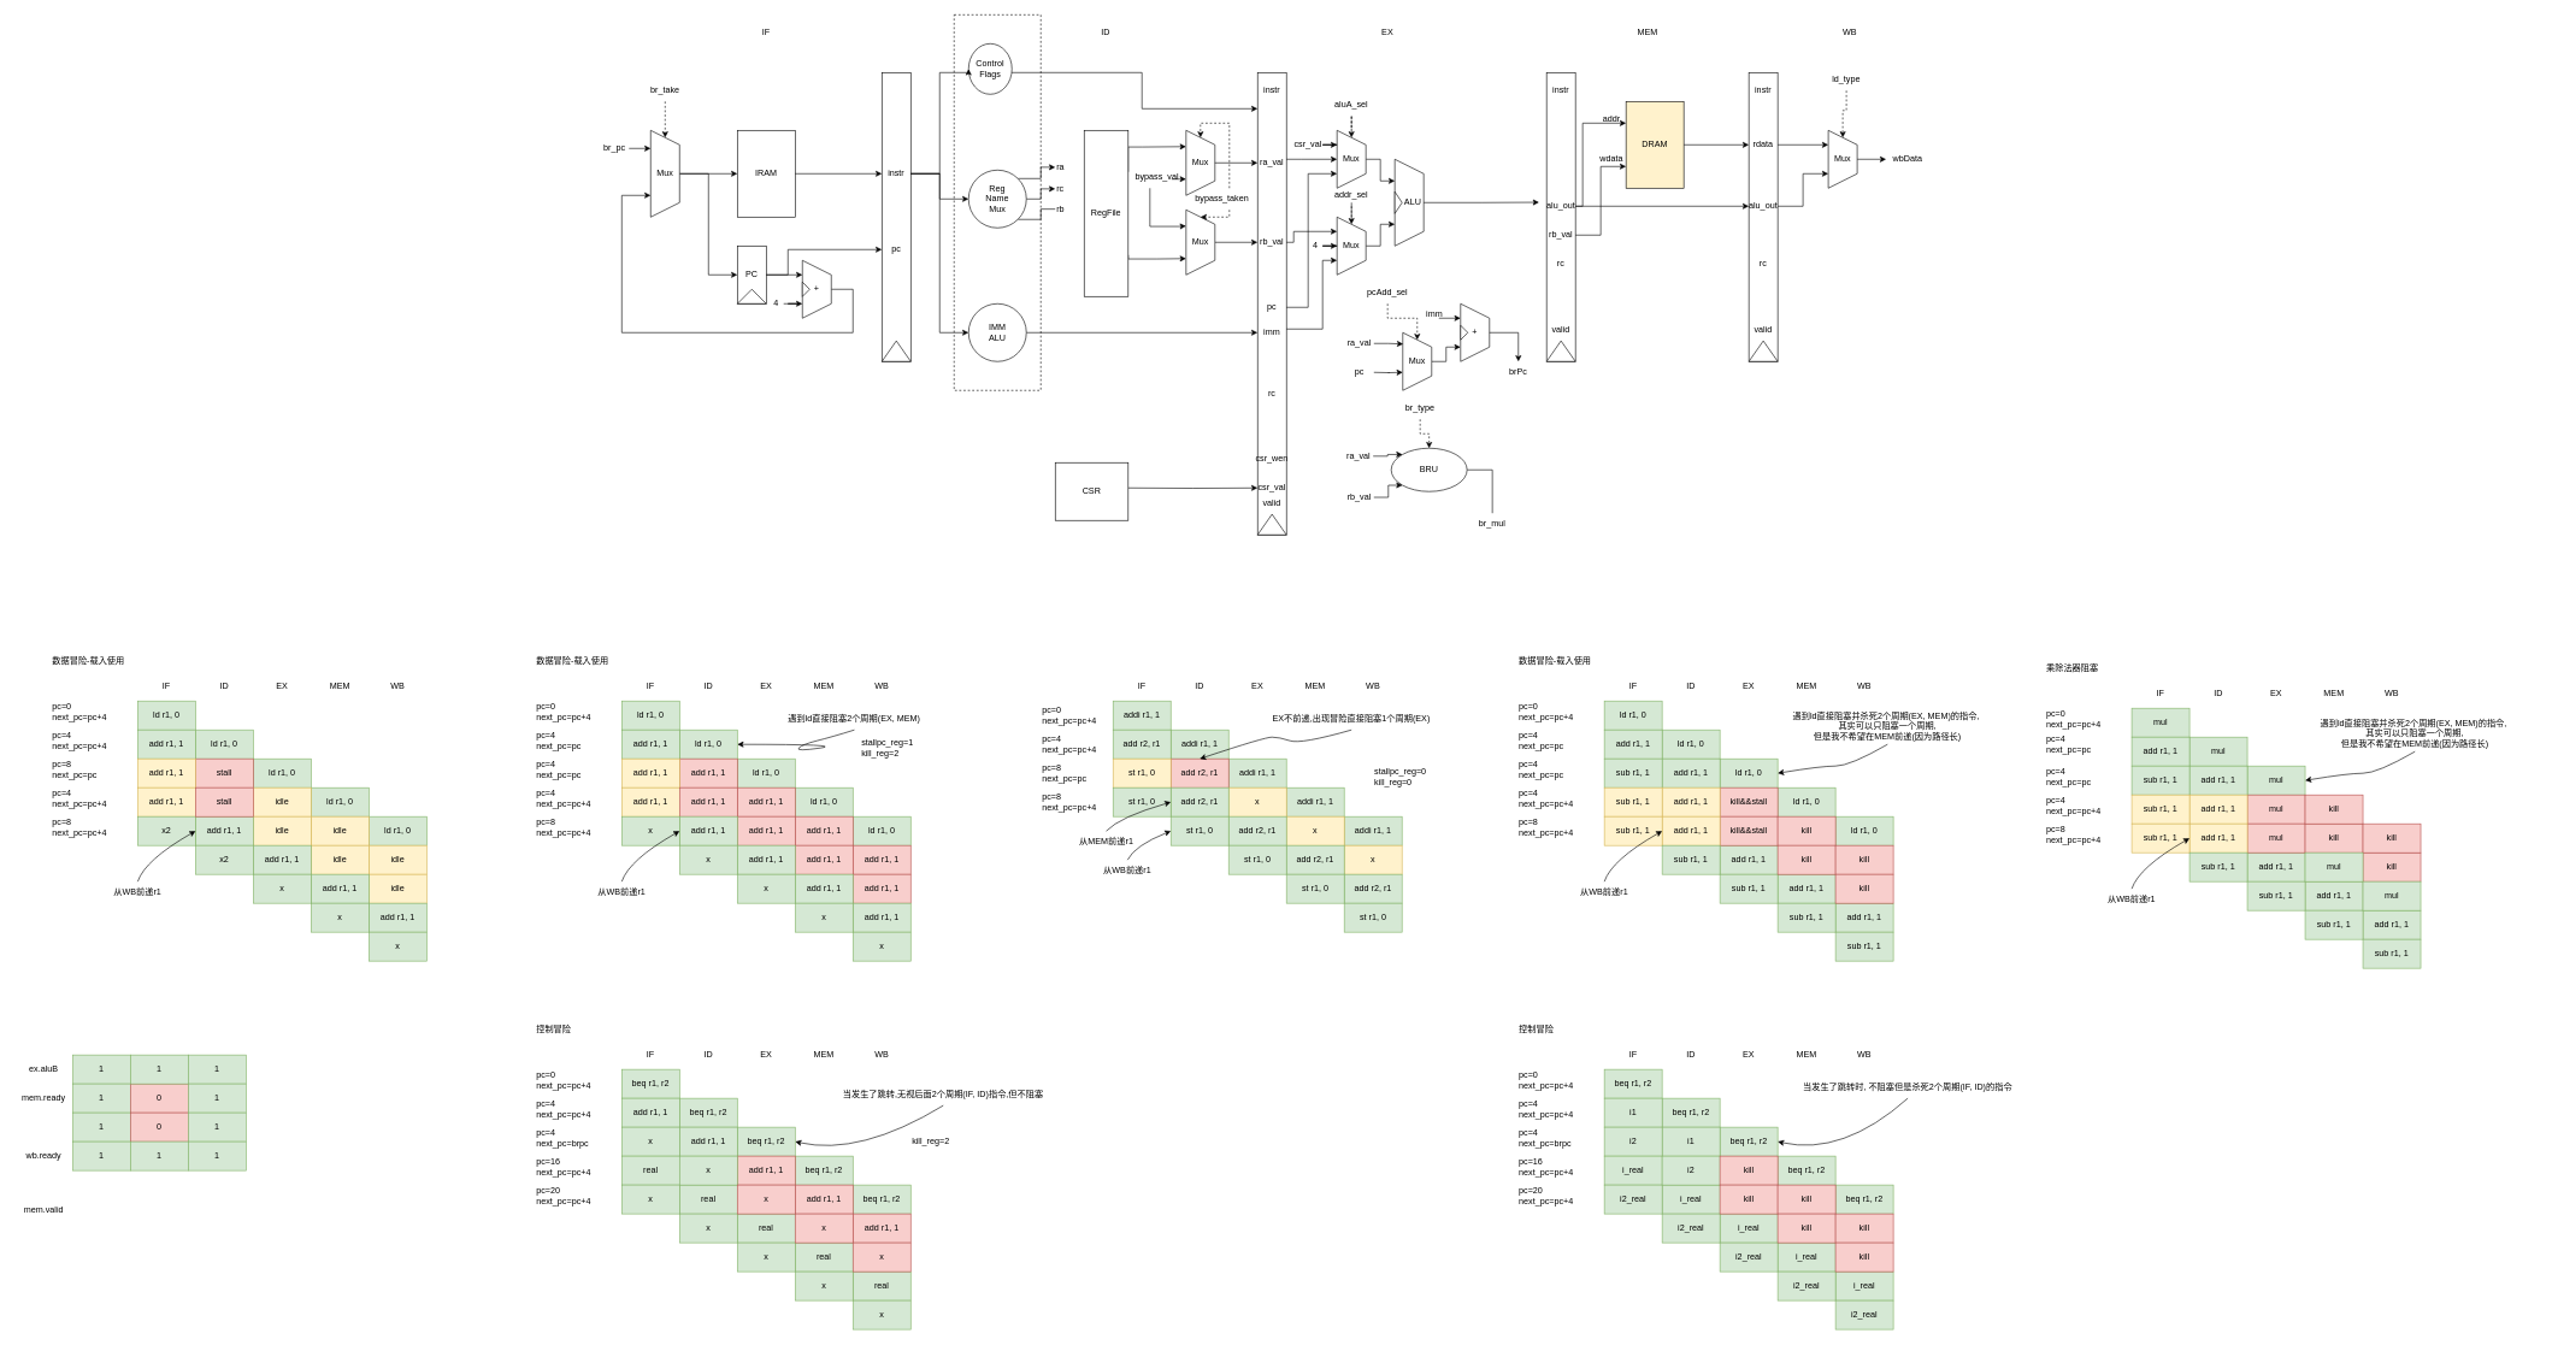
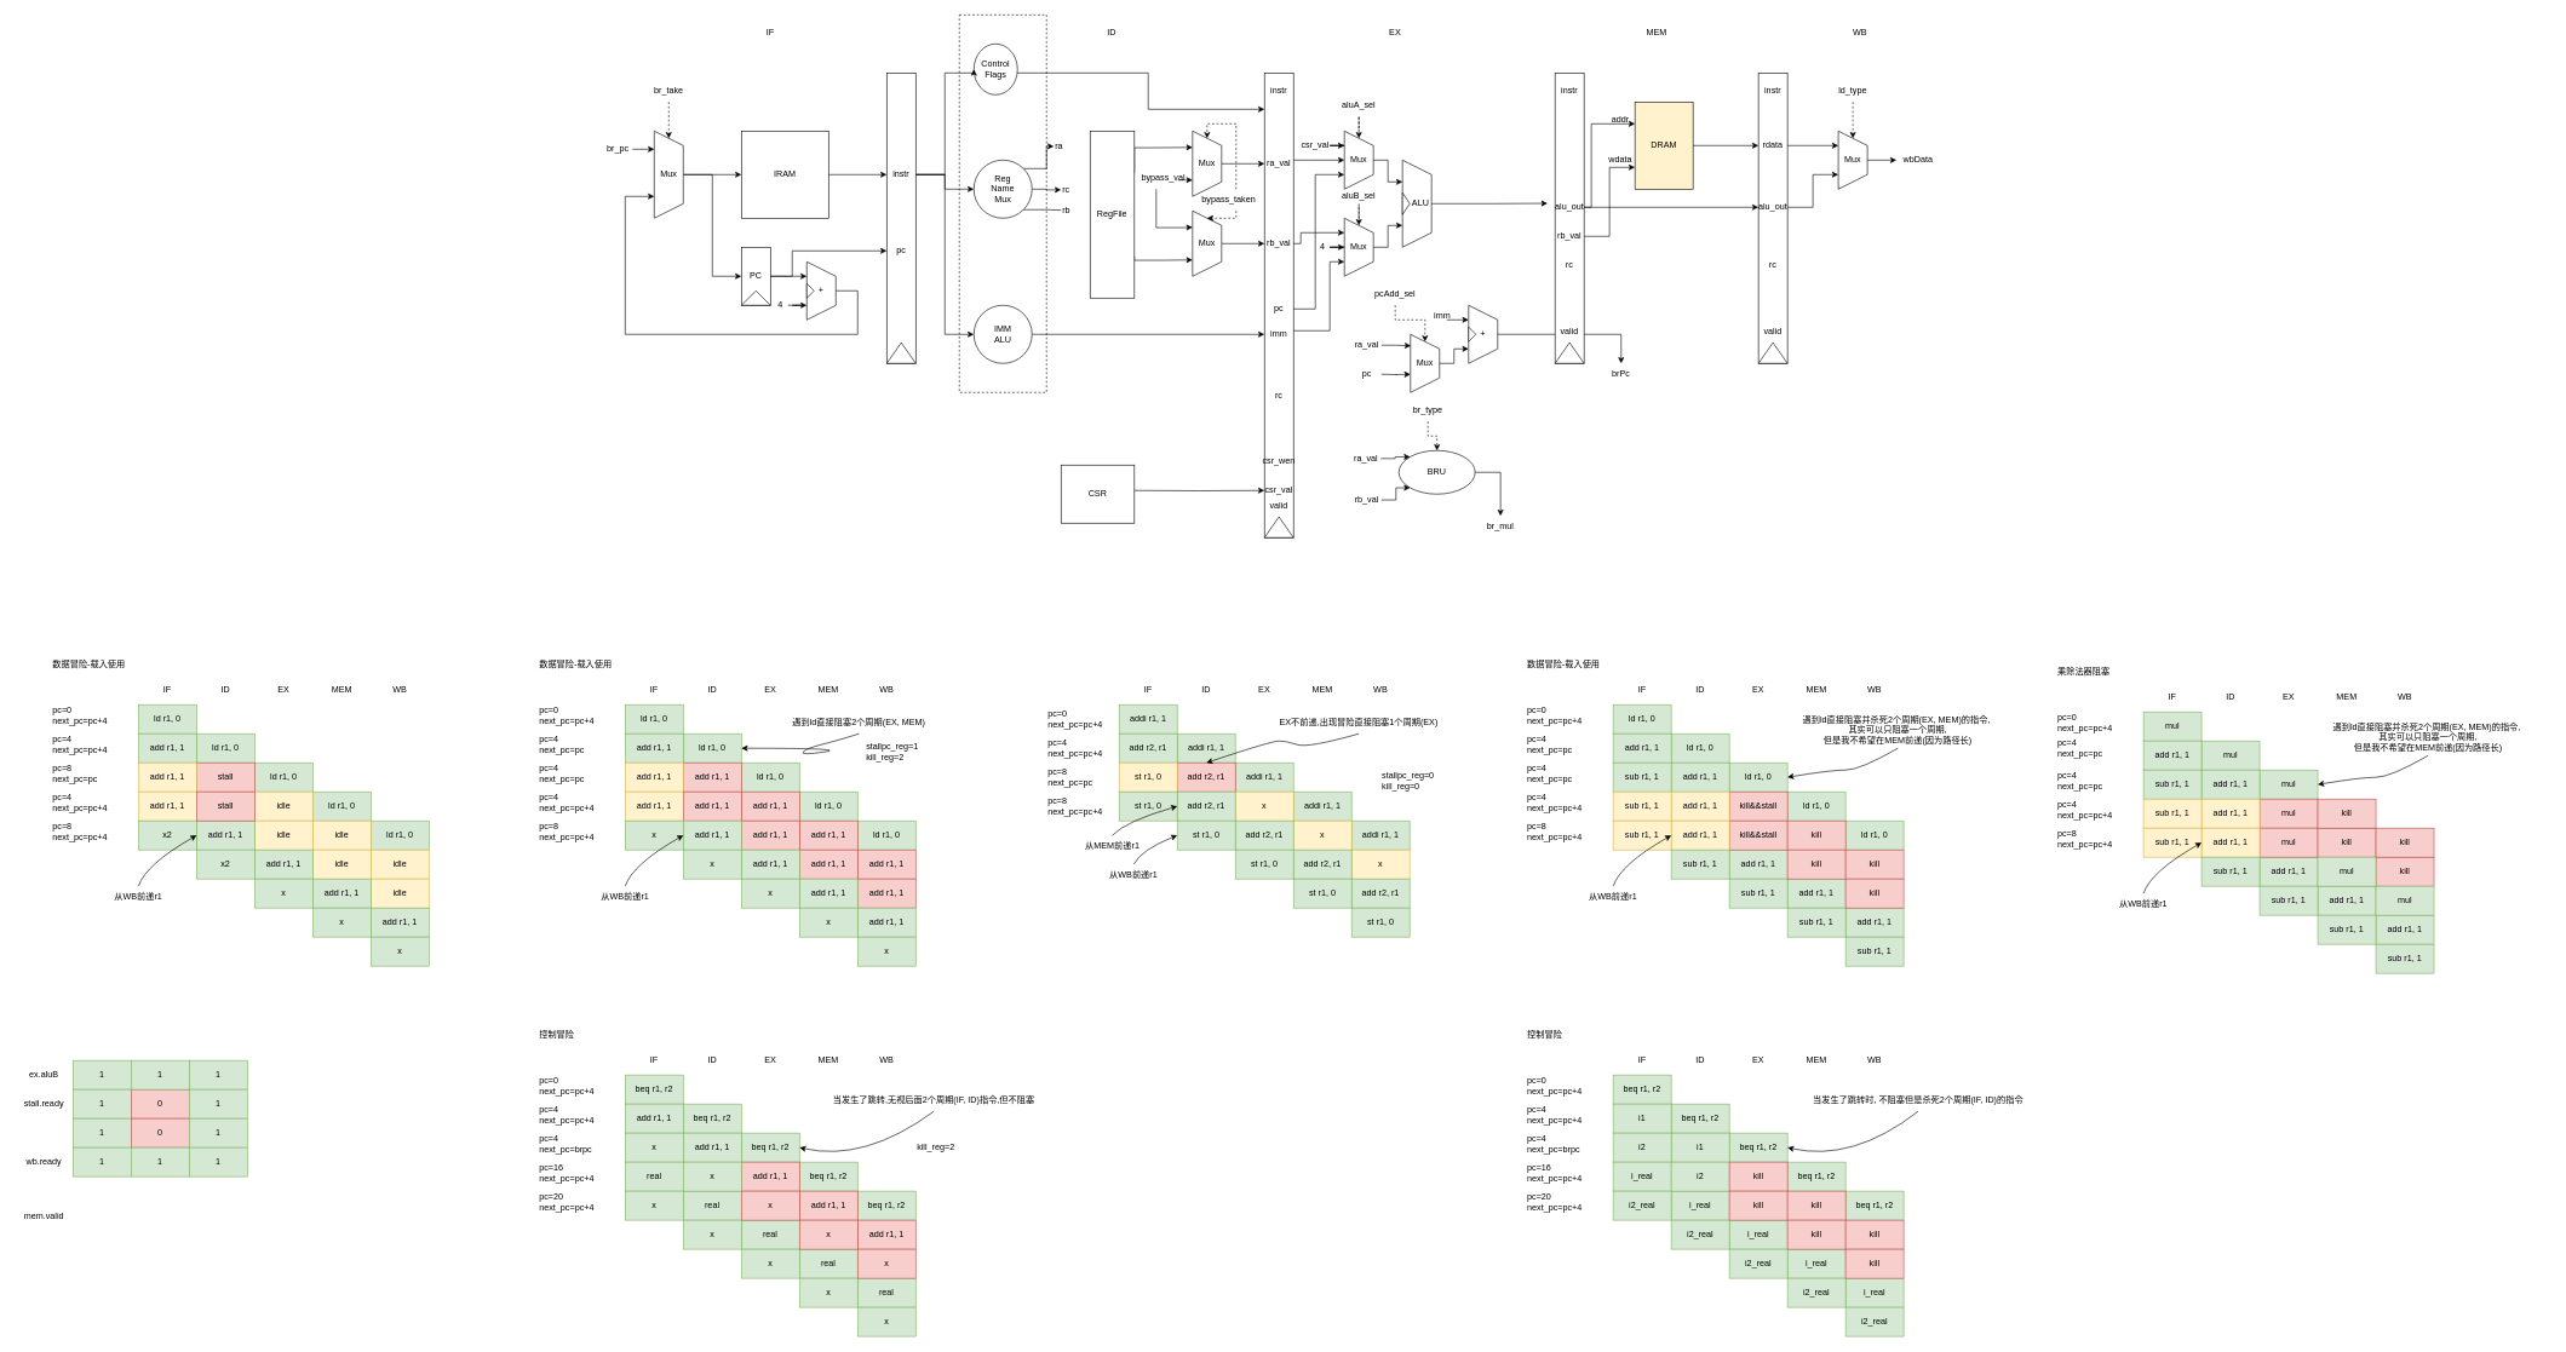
- <mxCell id="124" value="ld_type" style="text;html=1;align=center;verticalAlign=middle;whiteSpace=wrap;rounded=0;" parent="1" vertex="1"><mxGeometry x="2525" y="95" width="60" height="30" as="geometry" /></mxCell>
+ <mxCell id="124" value="ld_type" style="text;html=1;align=center;verticalAlign=middle;whiteSpace=wrap;rounded=0;" parent="1" vertex="1"><mxGeometry x="2520" y="110" width="60" height="30" as="geometry" /></mxCell>
- <mxCell id="119" value="ra" style="text;html=1;align=left;verticalAlign=middle;whiteSpace=wrap;rounded=0;" parent="1" vertex="1"><mxGeometry x="1460" y="216" width="20" height="30" as="geometry" /></mxCell>
+ <mxCell id="119" value="ra" style="text;html=1;align=left;verticalAlign=middle;whiteSpace=wrap;rounded=0;" parent="1" vertex="1"><mxGeometry x="1450" y="186" width="20" height="30" as="geometry" /></mxCell>
- <mxCell id="6" value="IRAM" style="rounded=0;whiteSpace=wrap;html=1;" parent="1" vertex="1"><mxGeometry x="1020" y="180" width="80" height="120" as="geometry" /></mxCell>
+ <mxCell id="6" value="IRAM" style="rounded=0;whiteSpace=wrap;html=1;" parent="1" vertex="1"><mxGeometry x="1020" y="180" width="120" height="120" as="geometry" /></mxCell>
- <mxCell id="206" value="addr_sel" style="text;align=center;verticalAlign=middle;whiteSpace=wrap;rounded=0;" parent="1" vertex="1"><mxGeometry x="1830" y="255" width="80" height="30" as="geometry" /></mxCell>
+ <mxCell id="206" value="aluB_sel" style="text;align=center;verticalAlign=middle;whiteSpace=wrap;rounded=0;" parent="1" vertex="1"><mxGeometry x="1830" y="255" width="80" height="30" as="geometry" /></mxCell>
- <mxCell id="215" value="Reg&lt;div&gt;Name&lt;/div&gt;&lt;div&gt;Mux&lt;/div&gt;" style="ellipse;whiteSpace=wrap;html=1;aspect=fixed;" parent="1" vertex="1"><mxGeometry x="1340" y="235" width="80" height="80" as="geometry" /></mxCell>
+ <mxCell id="215" value="Reg&lt;div&gt;Name&lt;/div&gt;&lt;div&gt;Mux&lt;/div&gt;" style="ellipse;whiteSpace=wrap;html=1;aspect=fixed;" parent="1" vertex="1"><mxGeometry x="1340" y="220" width="80" height="80" as="geometry" /></mxCell>
- <mxCell id="69" value="brPc" style="text;html=1;align=center;verticalAlign=middle;whiteSpace=wrap;rounded=0;" parent="1" vertex="1"><mxGeometry x="2081" y="500" width="40" height="30" as="geometry" /></mxCell>
+ <mxCell id="69" value="brPc" style="text;html=1;align=center;verticalAlign=middle;whiteSpace=wrap;rounded=0;" parent="1" vertex="1"><mxGeometry x="2211" y="500" width="40" height="30" as="geometry" /></mxCell>
- <mxCell id="63" style="edgeStyle=orthogonalEdgeStyle;rounded=0;orthogonalLoop=1;jettySize=auto;html=1;entryX=0.5;entryY=0;entryDx=0;entryDy=0;endArrow=none;" parent="1" source="64" target="211" edge="1"><mxGeometry relative="1" as="geometry" /></mxCell>
+ <mxCell id="63" style="edgeStyle=orthogonalEdgeStyle;rounded=0;orthogonalLoop=1;jettySize=auto;html=1;entryX=0.5;entryY=0;entryDx=0;entryDy=0;" parent="1" source="64" target="211" edge="1"><mxGeometry relative="1" as="geometry" /></mxCell>
- <mxCell id="366" value="当发生了跳转时, 不阻塞但是杀死2个周期(IF, ID)的指令" style="text;html=1;align=center;verticalAlign=middle;whiteSpace=wrap;rounded=0;" parent="1" vertex="1"><mxGeometry x="2450" y="1490" width="380" height="30" as="geometry" /></mxCell>
+ <mxCell id="366" value="当发生了跳转时, 不阻塞但是杀死2个周期(IF, ID)的指令" style="text;html=1;align=center;verticalAlign=middle;whiteSpace=wrap;rounded=0;" parent="1" vertex="1"><mxGeometry x="2450" y="1500" width="380" height="30" as="geometry" /></mxCell>
- <mxCell id="243" value="当发生了跳转,无视后面2个周期(IF, ID)指令,但不阻塞" style="text;html=1;align=center;verticalAlign=middle;whiteSpace=wrap;rounded=0;" parent="1" vertex="1"><mxGeometry x="1140" y="1500" width="330" height="30" as="geometry" /></mxCell>
+ <mxCell id="243" value="当发生了跳转,无视后面2个周期(IF, ID)指令,但不阻塞" style="text;html=1;align=center;verticalAlign=middle;whiteSpace=wrap;rounded=0;" parent="1" vertex="1"><mxGeometry x="1120" y="1500" width="330" height="30" as="geometry" /></mxCell>
- <mxCell id="302" value="mem.ready" style="text;html=1;align=center;verticalAlign=middle;whiteSpace=wrap;rounded=0;" parent="1" vertex="1"><mxGeometry x="20" y="1500" width="80" height="40" as="geometry" /></mxCell>
+ <mxCell id="302" value="stall.ready" style="text;html=1;align=center;verticalAlign=middle;whiteSpace=wrap;rounded=0;" parent="1" vertex="1"><mxGeometry x="20" y="1500" width="80" height="40" as="geometry" /></mxCell>
